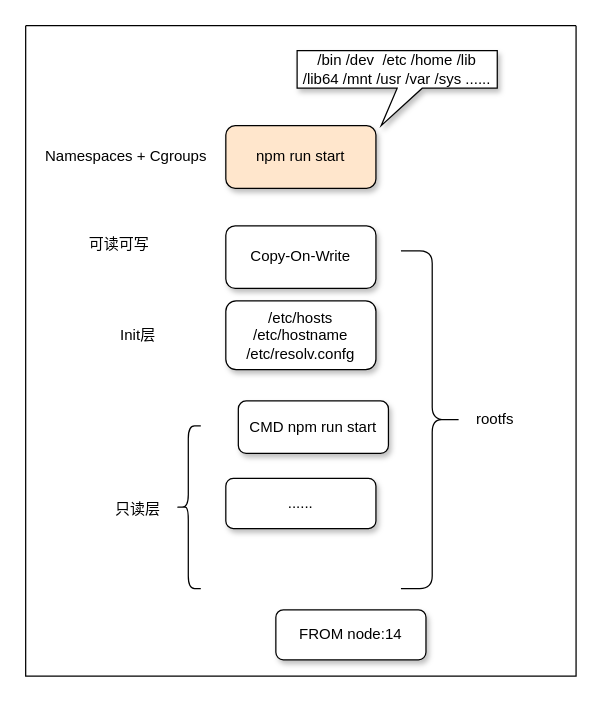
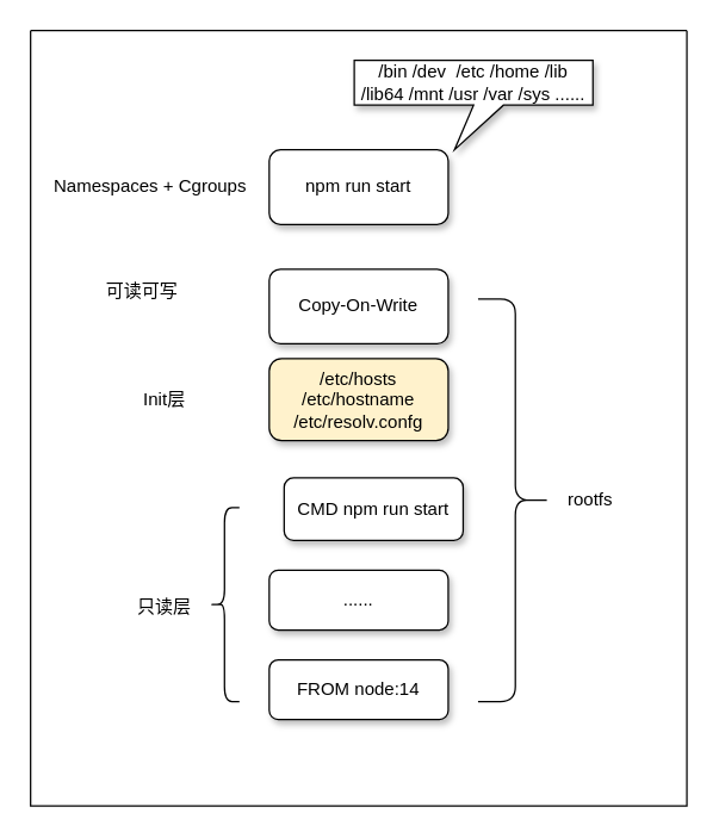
- <mxCell id="5" value="npm run start" style="rounded=1;whiteSpace=wrap;html=1;shadow=1;fillColor=#ffe6cc;" vertex="1" parent="2"><mxGeometry x="160" y="80" width="120" height="50" as="geometry" /></mxCell>
+ <mxCell id="5" value="npm run start" style="rounded=1;whiteSpace=wrap;html=1;shadow=1;" vertex="1" parent="2"><mxGeometry x="160" y="80" width="120" height="50" as="geometry" /></mxCell>
- <mxCell id="3" value="/etc/hosts&lt;br&gt;/etc/hostname&lt;br&gt;/etc/resolv.confg" style="rounded=1;whiteSpace=wrap;html=1;shadow=1;" vertex="1" parent="2"><mxGeometry x="160" y="220" width="120" height="55" as="geometry" /></mxCell>
+ <mxCell id="3" value="/etc/hosts&lt;br&gt;/etc/hostname&lt;br&gt;/etc/resolv.confg" style="rounded=1;whiteSpace=wrap;html=1;shadow=1;fillColor=#fff2cc;" vertex="1" parent="2"><mxGeometry x="160" y="220" width="120" height="55" as="geometry" /></mxCell>
- <mxCell id="12" value="FROM node:14" style="rounded=1;whiteSpace=wrap;html=1;shadow=1;" vertex="1" parent="2"><mxGeometry x="200" y="467" width="120" height="40" as="geometry" /></mxCell>
+ <mxCell id="12" value="FROM node:14" style="rounded=1;whiteSpace=wrap;html=1;shadow=1;" vertex="1" parent="2"><mxGeometry x="160" y="422" width="120" height="40" as="geometry" /></mxCell>
